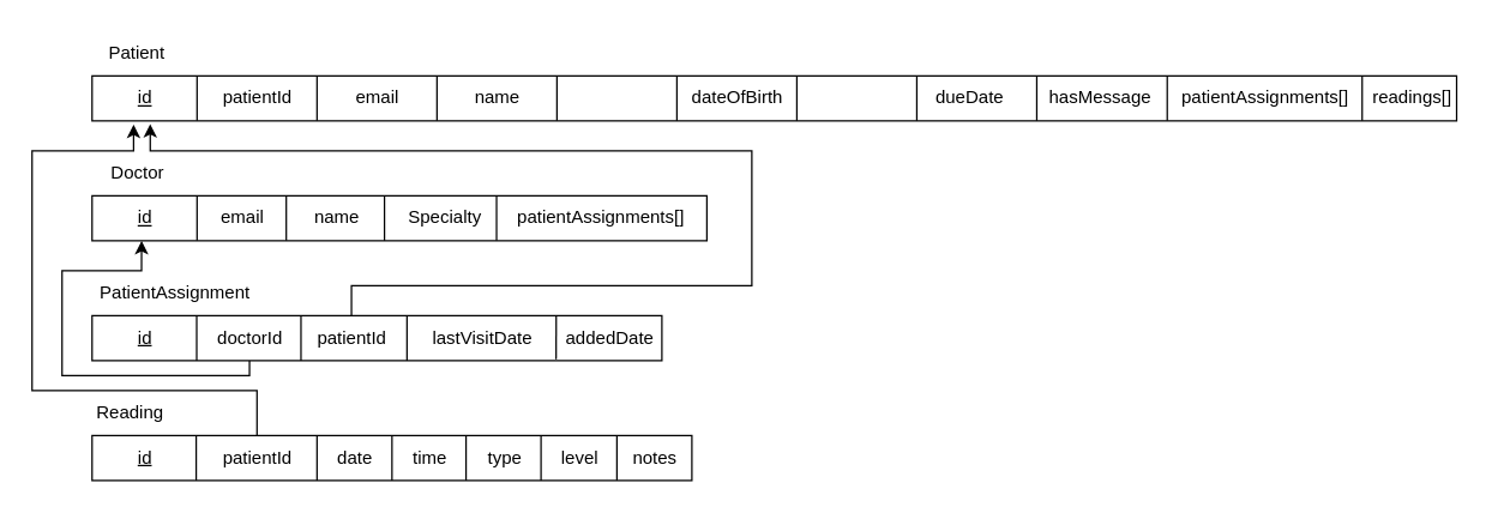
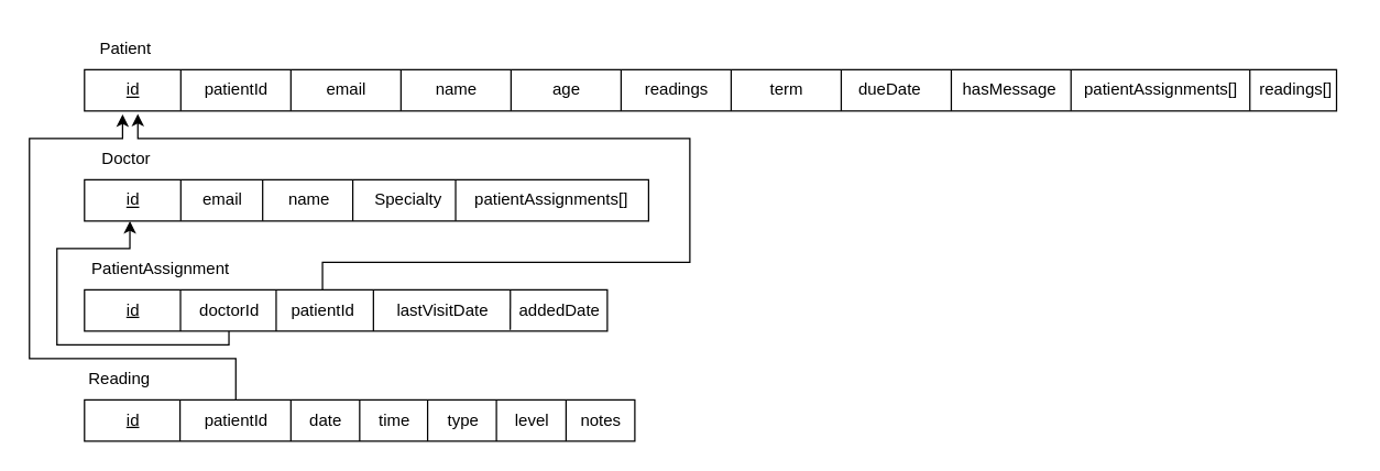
+ <mxCell id="15" value="age" style="text;html=1;align=center;verticalAlign=middle;resizable=0;points=[];autosize=1;strokeColor=none;fillColor=none;" vertex="1" parent="1"><mxGeometry x="390.92" y="50" width="40" height="30" as="geometry" /></mxCell>
- <mxCell id="16" value="dateOfBirth" style="text;html=1;align=center;verticalAlign=middle;resizable=0;points=[];autosize=1;strokeColor=none;fillColor=none;" vertex="1" parent="1"><mxGeometry x="450.92" y="50" width="80" height="30" as="geometry" /></mxCell>
+ <mxCell id="16" value="readings" style="text;html=1;align=center;verticalAlign=middle;resizable=0;points=[];autosize=1;strokeColor=none;fillColor=none;" vertex="1" parent="1"><mxGeometry x="450.92" y="50" width="80" height="30" as="geometry" /></mxCell>
+ <mxCell id="17" value="term" style="text;html=1;align=center;verticalAlign=middle;resizable=0;points=[];autosize=1;strokeColor=none;fillColor=none;" vertex="1" parent="1"><mxGeometry x="545.92" y="50" width="50" height="30" as="geometry" /></mxCell>
